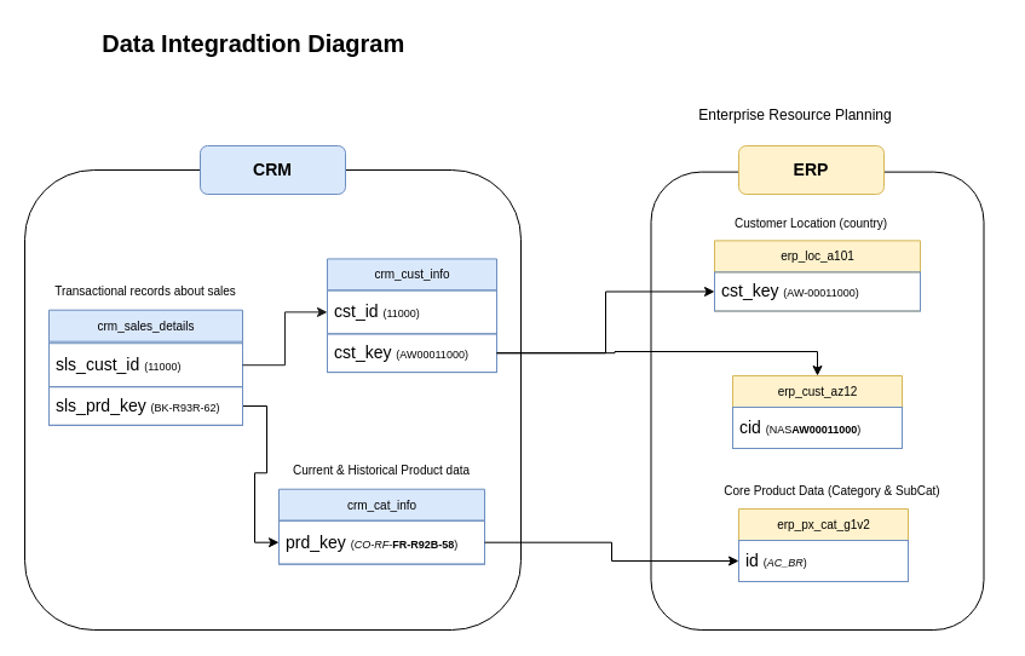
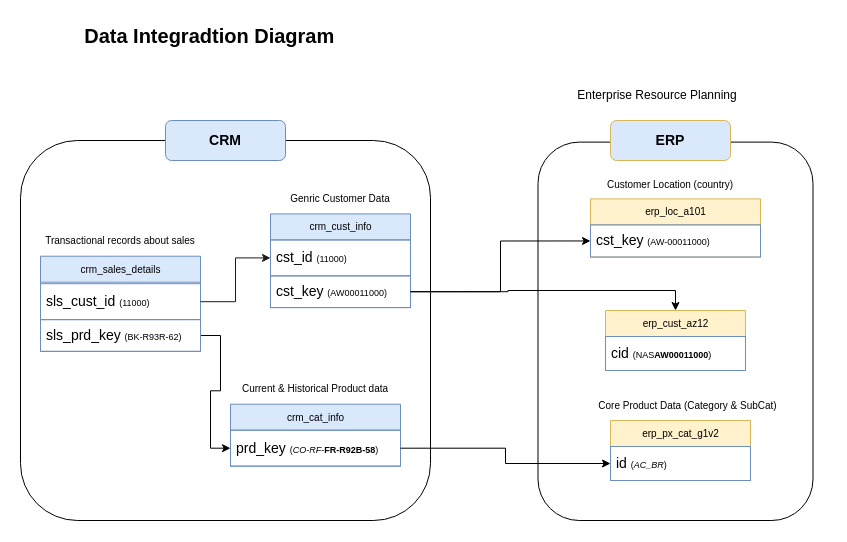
- <mxCell id="40" value="&lt;h3&gt;ERP&lt;/h3&gt;" style="rounded=1;whiteSpace=wrap;html=1;fillColor=#fff2cc;strokeColor=#d6b656;" parent="4" vertex="1"><mxGeometry x="590" width="120" height="40" as="geometry" /></mxCell>
+ <mxCell id="40" value="&lt;h3&gt;ERP&lt;/h3&gt;" style="rounded=1;whiteSpace=wrap;html=1;fillColor=#dae8fc;strokeColor=#d6b656;" parent="4" vertex="1"><mxGeometry x="590" width="120" height="40" as="geometry" /></mxCell>
+ <mxCell id="20" value="&lt;span style=&quot;font-size: 10px;&quot;&gt;Genric Customer Data&lt;/span&gt;" style="text;strokeColor=none;align=center;fillColor=none;html=1;verticalAlign=middle;whiteSpace=wrap;rounded=0;" parent="16" vertex="1"><mxGeometry width="160" height="31.714" as="geometry" /></mxCell>
